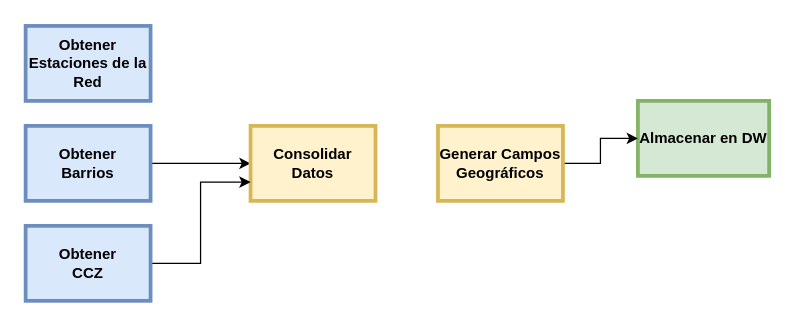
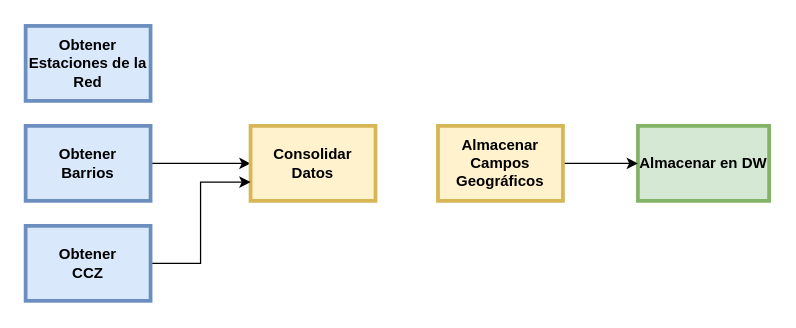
- <mxCell id="3" value="Almacenar en DW" style="whiteSpace=wrap;align=center;verticalAlign=middle;fontStyle=1;strokeWidth=3;fillColor=#d5e8d4;strokeColor=#82b366;" parent="1" vertex="1"><mxGeometry x="510" y="80" width="105" height="60" as="geometry" /></mxCell>
+ <mxCell id="3" value="Almacenar en DW" style="whiteSpace=wrap;align=center;verticalAlign=middle;fontStyle=1;strokeWidth=3;fillColor=#d5e8d4;strokeColor=#82b366;" parent="1" vertex="1"><mxGeometry x="510" y="100" width="105" height="60" as="geometry" /></mxCell>
- <mxCell id="10" value="Generar Campos Geográficos" style="whiteSpace=wrap;align=center;verticalAlign=middle;fontStyle=1;strokeWidth=3;fillColor=#fff2cc;strokeColor=#d6b656;" vertex="1" parent="1"><mxGeometry x="350" y="100" width="100" height="60" as="geometry" /></mxCell>
+ <mxCell id="10" value="Almacenar Campos Geográficos" style="whiteSpace=wrap;align=center;verticalAlign=middle;fontStyle=1;strokeWidth=3;fillColor=#fff2cc;strokeColor=#d6b656;" vertex="1" parent="1"><mxGeometry x="350" y="100" width="100" height="60" as="geometry" /></mxCell>
